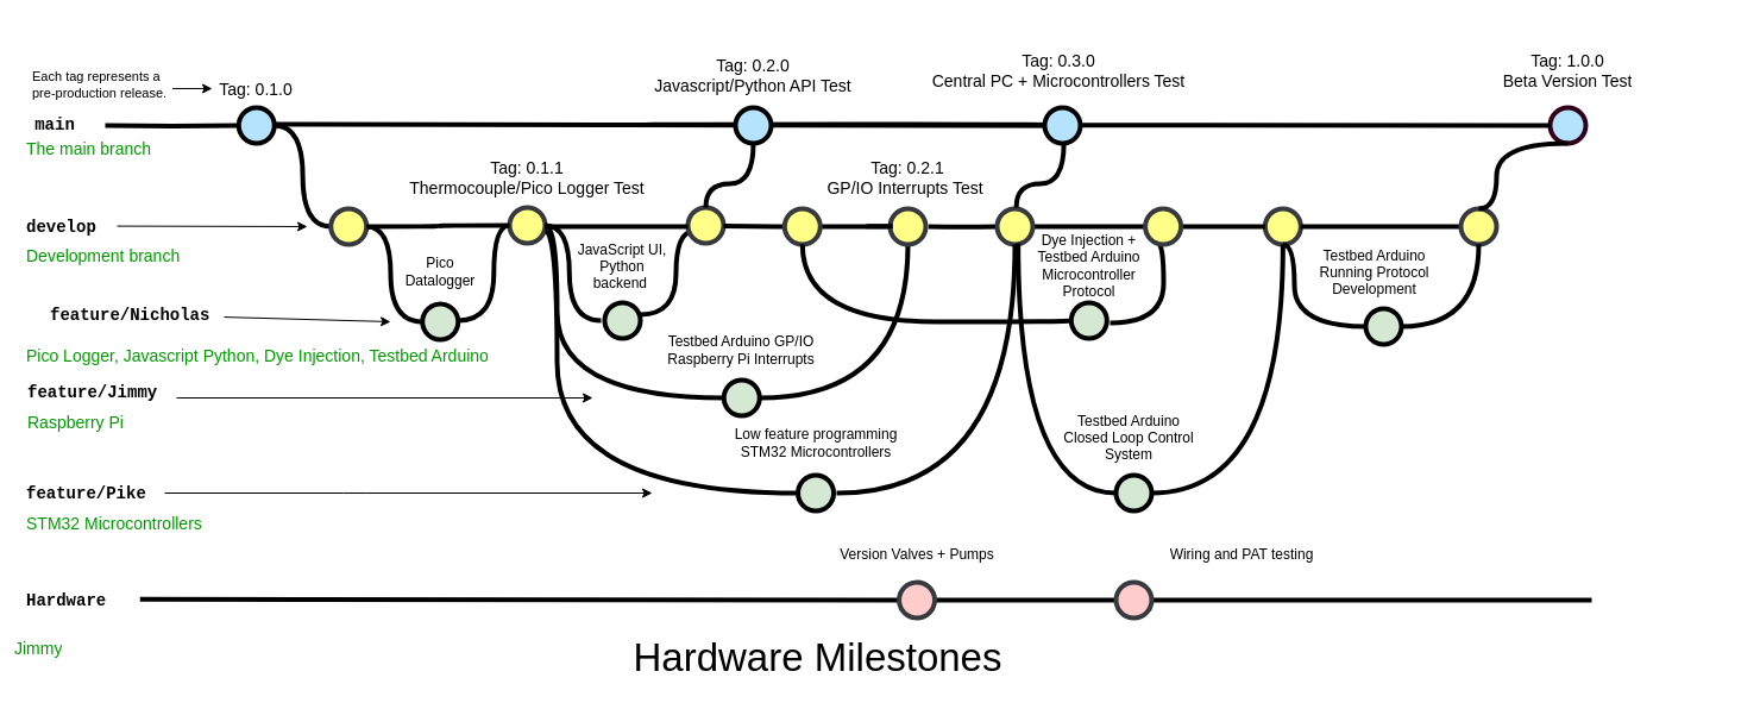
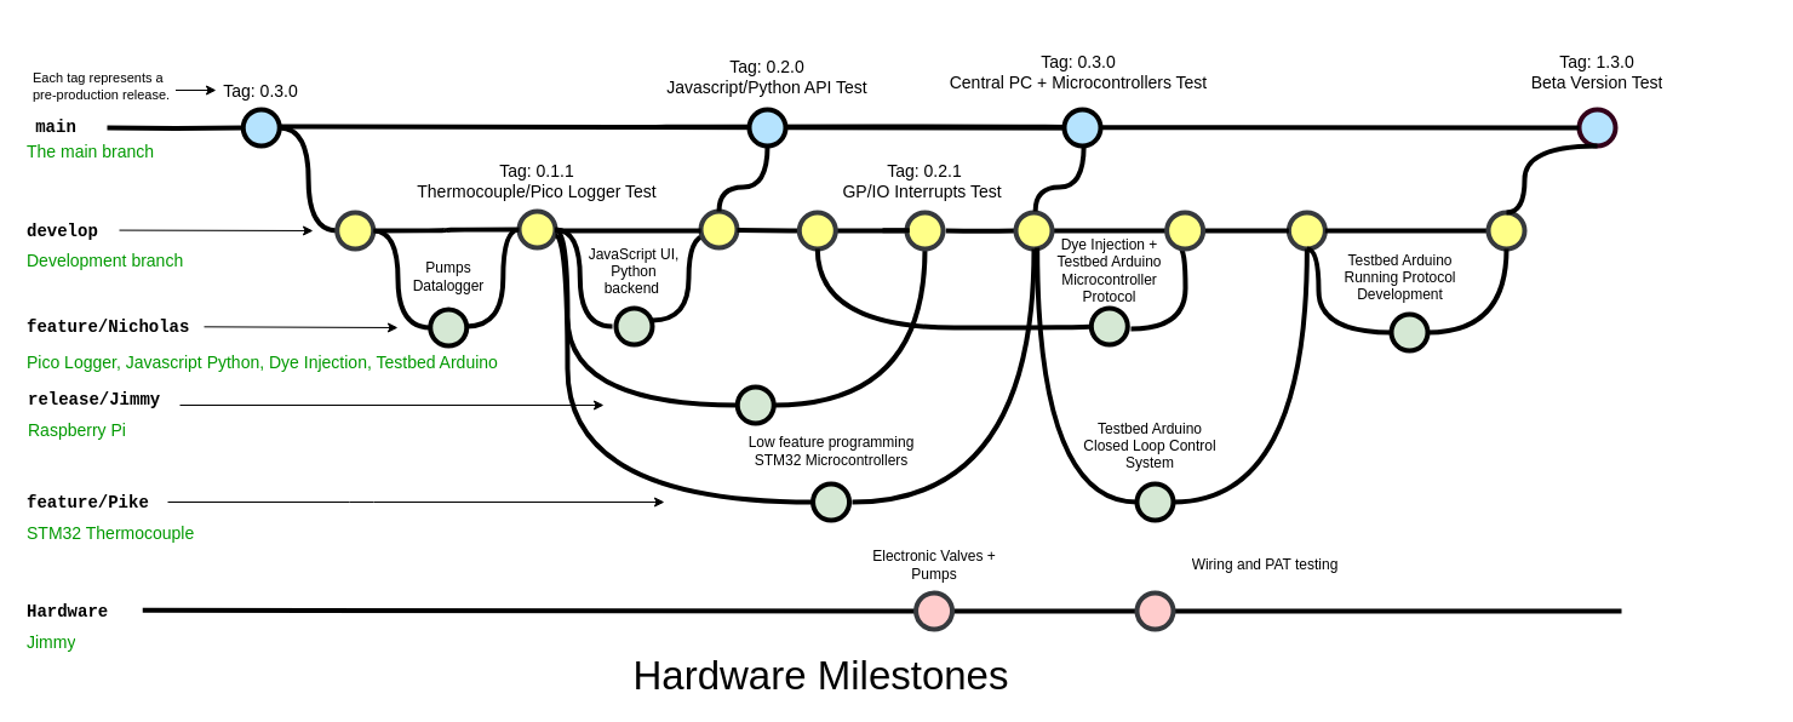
- <mxCell id="69" value="Tag: 1.0.0&lt;br&gt;Beta Version Test" style="text;html=1;strokeColor=none;fillColor=none;align=center;verticalAlign=middle;whiteSpace=wrap;overflow=hidden;fontSize=14;" parent="1" vertex="1"><mxGeometry x="1178" y="20.5" width="280" height="77" as="geometry" /></mxCell>
+ <mxCell id="69" value="Tag: 1.3.0&lt;br&gt;Beta Version Test" style="text;html=1;strokeColor=none;fillColor=none;align=center;verticalAlign=middle;whiteSpace=wrap;overflow=hidden;fontSize=14;" parent="1" vertex="1"><mxGeometry x="1178" y="20.5" width="280" height="77" as="geometry" /></mxCell>
- <mxCell id="17" value="Tag: 0.1.0" style="text;html=1;strokeColor=none;fillColor=none;align=center;verticalAlign=middle;whiteSpace=wrap;overflow=hidden;fontSize=14;" parent="1" vertex="1"><mxGeometry x="180.25" y="64" width="70" height="20" as="geometry" /></mxCell>
+ <mxCell id="17" value="Tag: 0.3.0" style="text;html=1;strokeColor=none;fillColor=none;align=center;verticalAlign=middle;whiteSpace=wrap;overflow=hidden;fontSize=14;" parent="1" vertex="1"><mxGeometry x="180.25" y="64" width="70" height="20" as="geometry" /></mxCell>
- <mxCell id="47" value="&lt;span style=&quot;&quot;&gt;Pico Datalogger&lt;br&gt;&lt;/span&gt;" style="text;html=1;strokeColor=none;fillColor=none;align=center;verticalAlign=middle;whiteSpace=wrap;overflow=hidden;fontSize=12;fontStyle=0;fontColor=#000000;" parent="1" vertex="1"><mxGeometry x="329.87" y="205" width="79.75" height="46" as="geometry" /></mxCell>
+ <mxCell id="47" value="&lt;span style=&quot;&quot;&gt;Pumps Datalogger&lt;br&gt;&lt;/span&gt;" style="text;html=1;strokeColor=none;fillColor=none;align=center;verticalAlign=middle;whiteSpace=wrap;overflow=hidden;fontSize=12;fontStyle=0;fontColor=#000000;" parent="1" vertex="1"><mxGeometry x="329.87" y="205" width="79.75" height="46" as="geometry" /></mxCell>
- <mxCell id="12" value="feature/Nicholas" style="text;html=1;strokeColor=none;fillColor=none;align=left;verticalAlign=middle;whiteSpace=wrap;overflow=hidden;fontSize=14;fontStyle=1;fontFamily=Courier New;" parent="1" vertex="1"><mxGeometry x="40.25" y="254" width="147.75" height="20" as="geometry" /></mxCell>
+ <mxCell id="12" value="feature/Nicholas" style="text;html=1;strokeColor=none;fillColor=none;align=left;verticalAlign=middle;whiteSpace=wrap;overflow=hidden;fontSize=14;fontStyle=1;fontFamily=Courier New;" parent="1" vertex="1"><mxGeometry x="20.25" y="259" width="147.75" height="20" as="geometry" /></mxCell>
- <mxCell id="48" value="&lt;span style=&quot;&quot;&gt;Testbed Arduino GP/IO Raspberry Pi&amp;nbsp;Interrupts&lt;br&gt;&lt;/span&gt;" style="text;html=1;strokeColor=none;fillColor=none;align=center;verticalAlign=middle;whiteSpace=wrap;overflow=hidden;fontSize=12;fontStyle=0;fontColor=#000000;" parent="1" vertex="1"><mxGeometry x="557.22" y="271" width="132.07" height="46" as="geometry" /></mxCell>
- <mxCell id="41" value="feature/Jimmy" style="text;html=1;strokeColor=none;fillColor=none;align=left;verticalAlign=middle;whiteSpace=wrap;overflow=hidden;fontSize=14;fontStyle=1;fontFamily=Courier New;" parent="1" vertex="1"><mxGeometry x="21" y="319" width="127" height="20" as="geometry" /></mxCell>
+ <mxCell id="41" value="release/Jimmy" style="text;html=1;strokeColor=none;fillColor=none;align=left;verticalAlign=middle;whiteSpace=wrap;overflow=hidden;fontSize=14;fontStyle=1;fontFamily=Courier New;" parent="1" vertex="1"><mxGeometry x="21" y="319" width="127" height="20" as="geometry" /></mxCell>
- <mxCell id="80" value="STM32 Microcontrollers" style="text;html=1;strokeColor=none;fillColor=none;align=left;verticalAlign=middle;whiteSpace=wrap;overflow=hidden;fontSize=14;fontStyle=0;fontColor=#009900;" parent="1" vertex="1"><mxGeometry x="20.25" y="429" width="240" height="20" as="geometry" /></mxCell>
+ <mxCell id="80" value="STM32 Thermocouple" style="text;html=1;strokeColor=none;fillColor=none;align=left;verticalAlign=middle;whiteSpace=wrap;overflow=hidden;fontSize=14;fontStyle=0;fontColor=#009900;" parent="1" vertex="1"><mxGeometry x="20.25" y="429" width="240" height="20" as="geometry" /></mxCell>
- <mxCell id="84" value="&lt;span style=&quot;&quot;&gt;Version Valves + Pumps&lt;br&gt;&lt;/span&gt;" style="text;html=1;strokeColor=none;fillColor=none;align=center;verticalAlign=middle;whiteSpace=wrap;overflow=hidden;fontSize=12;fontStyle=0;fontColor=#000000;" parent="1" vertex="1"><mxGeometry x="700.56" y="443" width="140" height="46" as="geometry" /></mxCell>
+ <mxCell id="84" value="&lt;span style=&quot;&quot;&gt;Electronic Valves + Pumps&lt;br&gt;&lt;/span&gt;" style="text;html=1;strokeColor=none;fillColor=none;align=center;verticalAlign=middle;whiteSpace=wrap;overflow=hidden;fontSize=12;fontStyle=0;fontColor=#000000;" parent="1" vertex="1"><mxGeometry x="700.56" y="443" width="140" height="46" as="geometry" /></mxCell>
- <mxCell id="83" value="Jimmy" style="text;html=1;strokeColor=none;fillColor=none;align=left;verticalAlign=middle;whiteSpace=wrap;overflow=hidden;fontSize=14;fontStyle=0;fontColor=#009900;" parent="1" vertex="1"><mxGeometry x="10.25" y="534" width="240" height="20" as="geometry" /></mxCell>
+ <mxCell id="83" value="Jimmy" style="text;html=1;strokeColor=none;fillColor=none;align=left;verticalAlign=middle;whiteSpace=wrap;overflow=hidden;fontSize=14;fontStyle=0;fontColor=#009900;" parent="1" vertex="1"><mxGeometry x="20.25" y="519" width="240" height="20" as="geometry" /></mxCell>
- <mxCell id="72" value="Hardware Milestones" style="text;html=1;strokeColor=none;fillColor=none;align=center;verticalAlign=middle;whiteSpace=wrap;rounded=0;fontSize=33;fontColor=#000000;" parent="1" vertex="1"><mxGeometry x="416.56" y="529" width="541.44" height="45" as="geometry" /></mxCell>
+ <mxCell id="72" value="Hardware Milestones" style="text;html=1;strokeColor=none;fillColor=none;align=center;verticalAlign=middle;whiteSpace=wrap;rounded=0;fontSize=33;fontColor=#000000;" parent="1" vertex="1"><mxGeometry x="406.56" y="534" width="541.44" height="45" as="geometry" /></mxCell>
